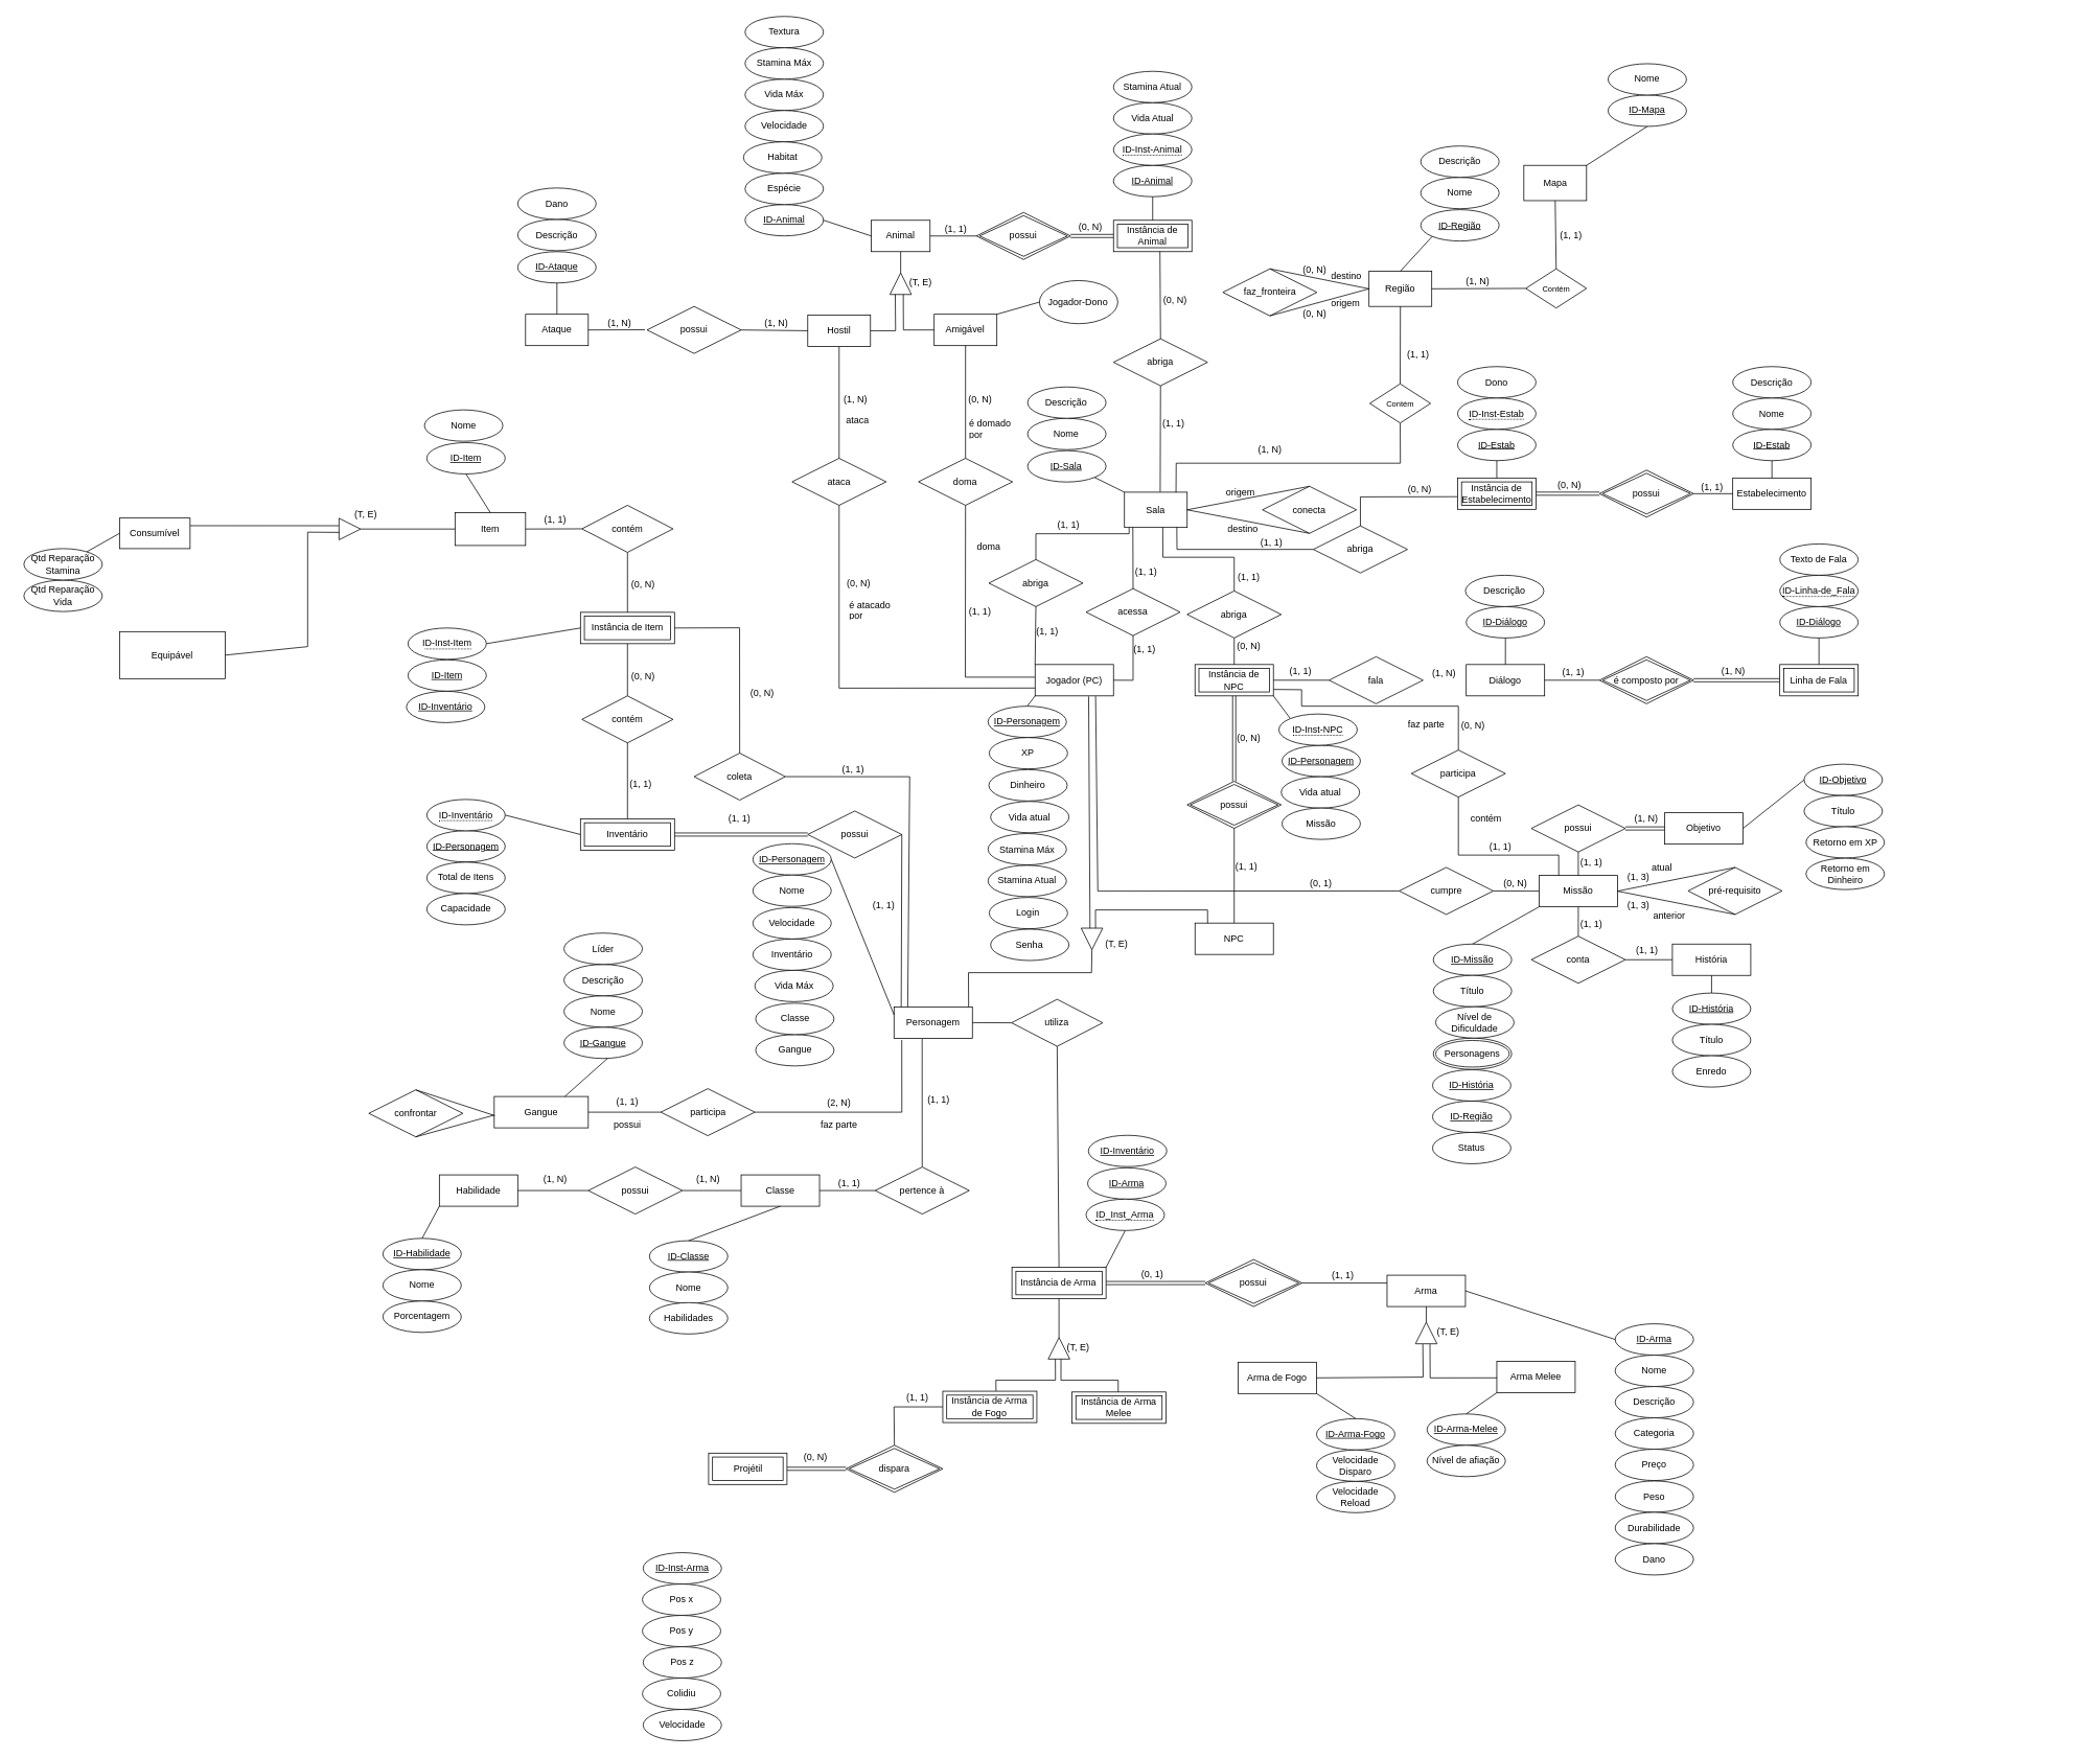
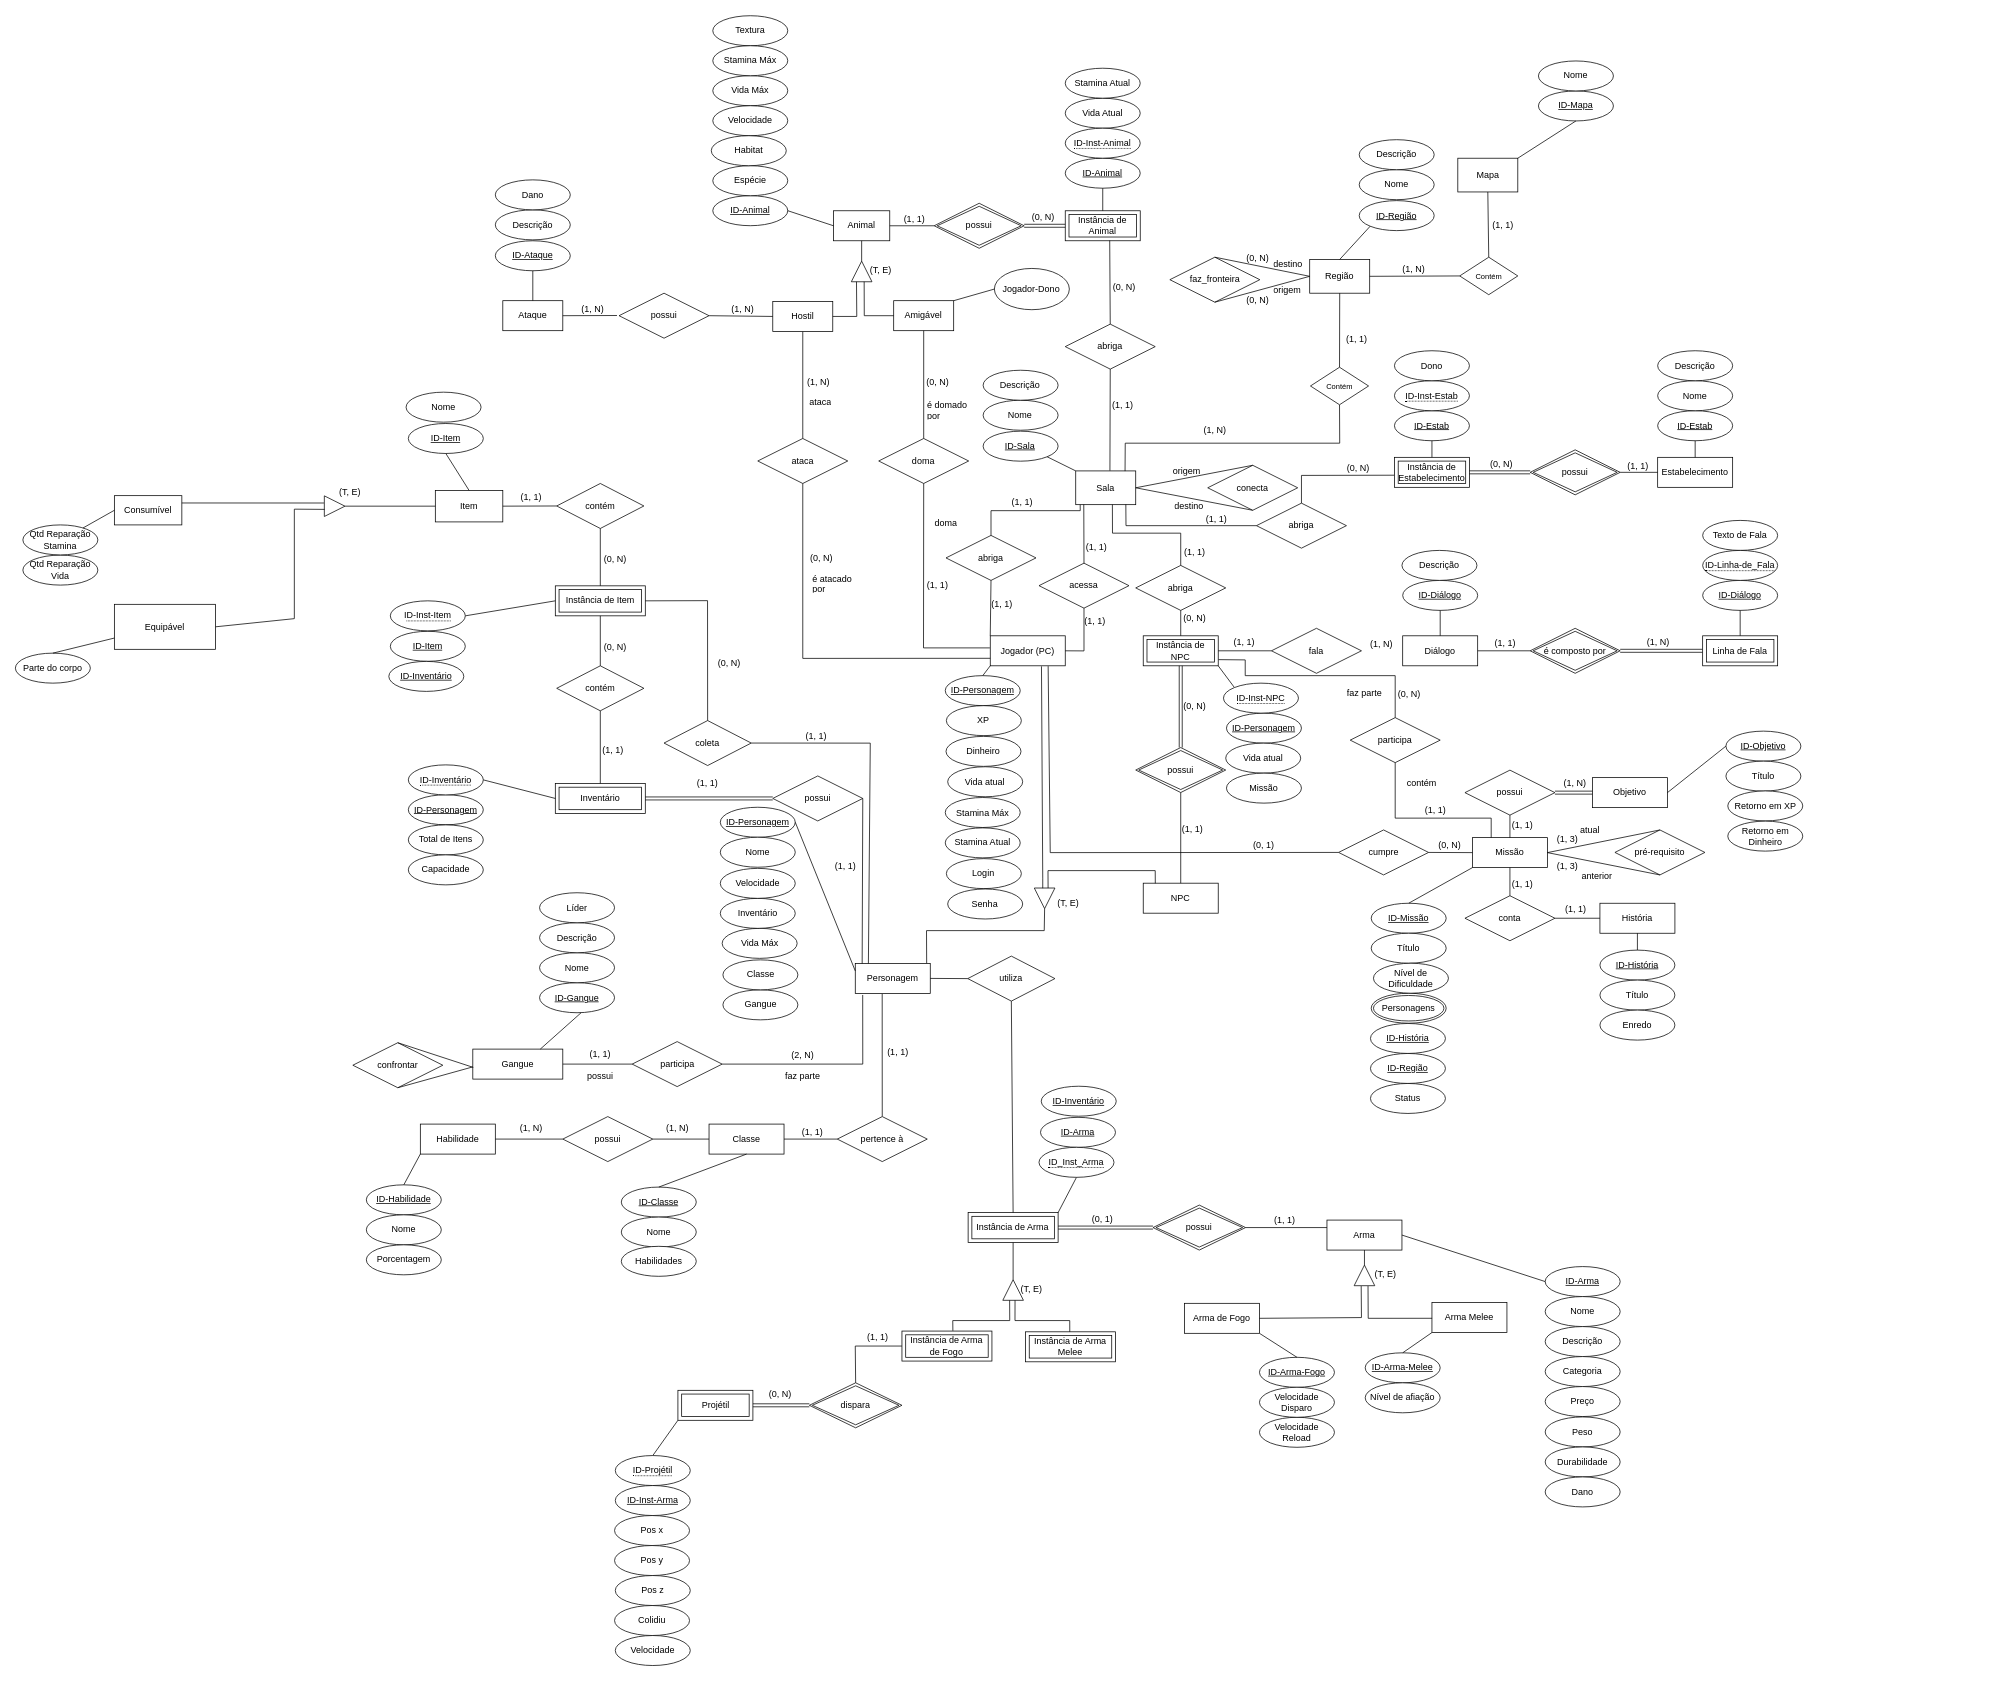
+ <mxCell id="291" value="" style="endArrow=none;html=1;rounded=0;exitX=0.5;exitY=0;exitDx=0;exitDy=0;entryX=0;entryY=0.75;entryDx=0;entryDy=0;" parent="1" source="290" target="91" edge="1"><mxGeometry relative="1" as="geometry"><mxPoint x="30" y="820" as="sourcePoint" /><mxPoint x="190" y="820" as="targetPoint" /></mxGeometry></mxCell>
+ <mxCell id="290" value="Parte do corpo" style="ellipse;whiteSpace=wrap;html=1;align=center;" parent="1" vertex="1"><mxGeometry x="20" y="870" width="100" height="40" as="geometry" /></mxCell>
+ <mxCell id="271" value="" style="endArrow=none;html=1;rounded=0;exitX=0;exitY=1;exitDx=0;exitDy=0;entryX=0.5;entryY=0;entryDx=0;entryDy=0;" parent="1" source="109" target="289" edge="1"><mxGeometry relative="1" as="geometry"><mxPoint x="1030" y="1990" as="sourcePoint" /><mxPoint x="1190" y="1990" as="targetPoint" /></mxGeometry></mxCell>
+ <mxCell id="289" value="&lt;span style=&quot;border-bottom: 1px dotted&quot;&gt;ID-Projétil&lt;/span&gt;" style="ellipse;whiteSpace=wrap;html=1;align=center;" parent="1" vertex="1"><mxGeometry x="820" y="1940" width="100" height="40" as="geometry" /></mxCell>
